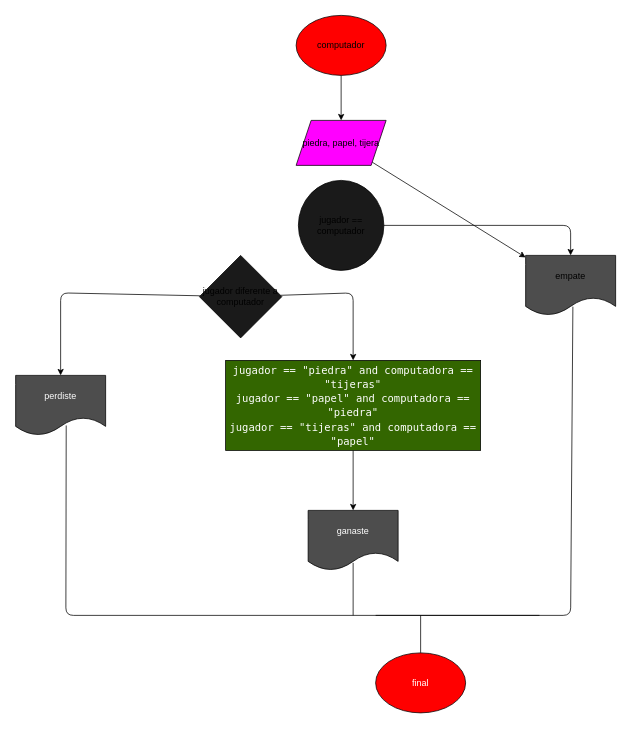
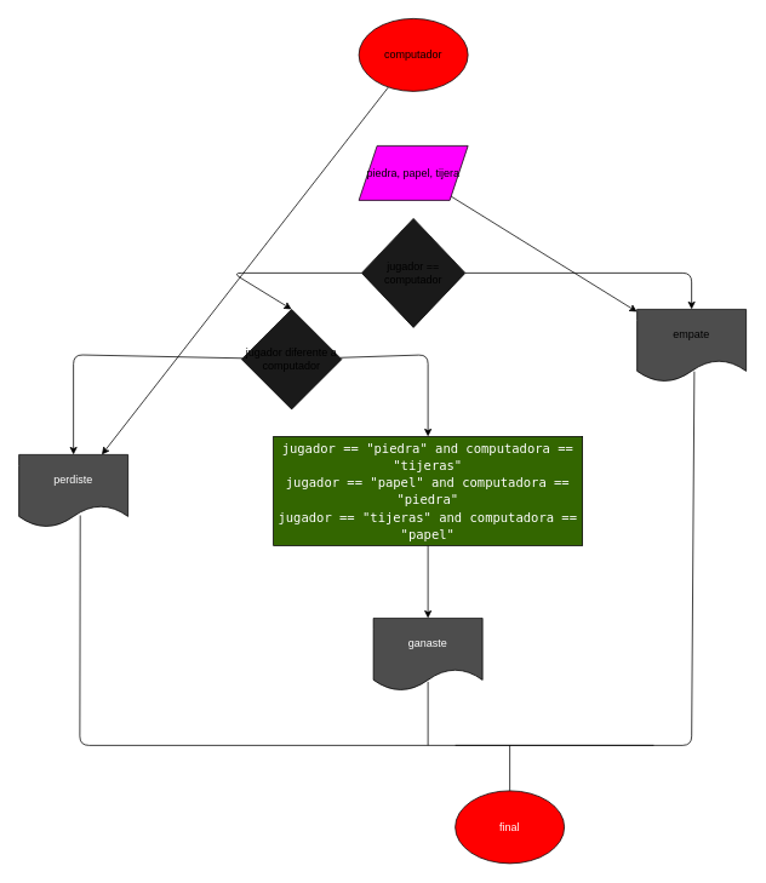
- <mxCell id="2" value="" style="edgeStyle=none;html=1;fontColor=#FFFFFF;" edge="1" parent="1" source="3" target="5"><mxGeometry relative="1" as="geometry" /></mxCell>
+ <mxCell id="2" value="" style="edgeStyle=none;html=1;fontColor=#FFFFFF;" edge="1" parent="1" source="3" target="15"><mxGeometry relative="1" as="geometry" /></mxCell>
+ <mxCell id="7" style="edgeStyle=none;html=1;entryX=0.5;entryY=0;entryDx=0;entryDy=0;fontColor=#FFFFFF;" edge="1" parent="1" source="8" target="12"><mxGeometry relative="1" as="geometry"><Array as="points"><mxPoint x="255" y="300" /></Array></mxGeometry></mxCell>
- <mxCell id="8" value="jugador == computador" style="ellipse;whiteSpace=wrap;html=1;fillColor=#1A1A1A;" vertex="1" parent="1"><mxGeometry x="397" y="240" width="114" height="120" as="geometry" /></mxCell>
+ <mxCell id="8" value="jugador == computador" style="rhombus;whiteSpace=wrap;html=1;fillColor=#1A1A1A;" vertex="1" parent="1"><mxGeometry x="397" y="240" width="114" height="120" as="geometry" /></mxCell>
